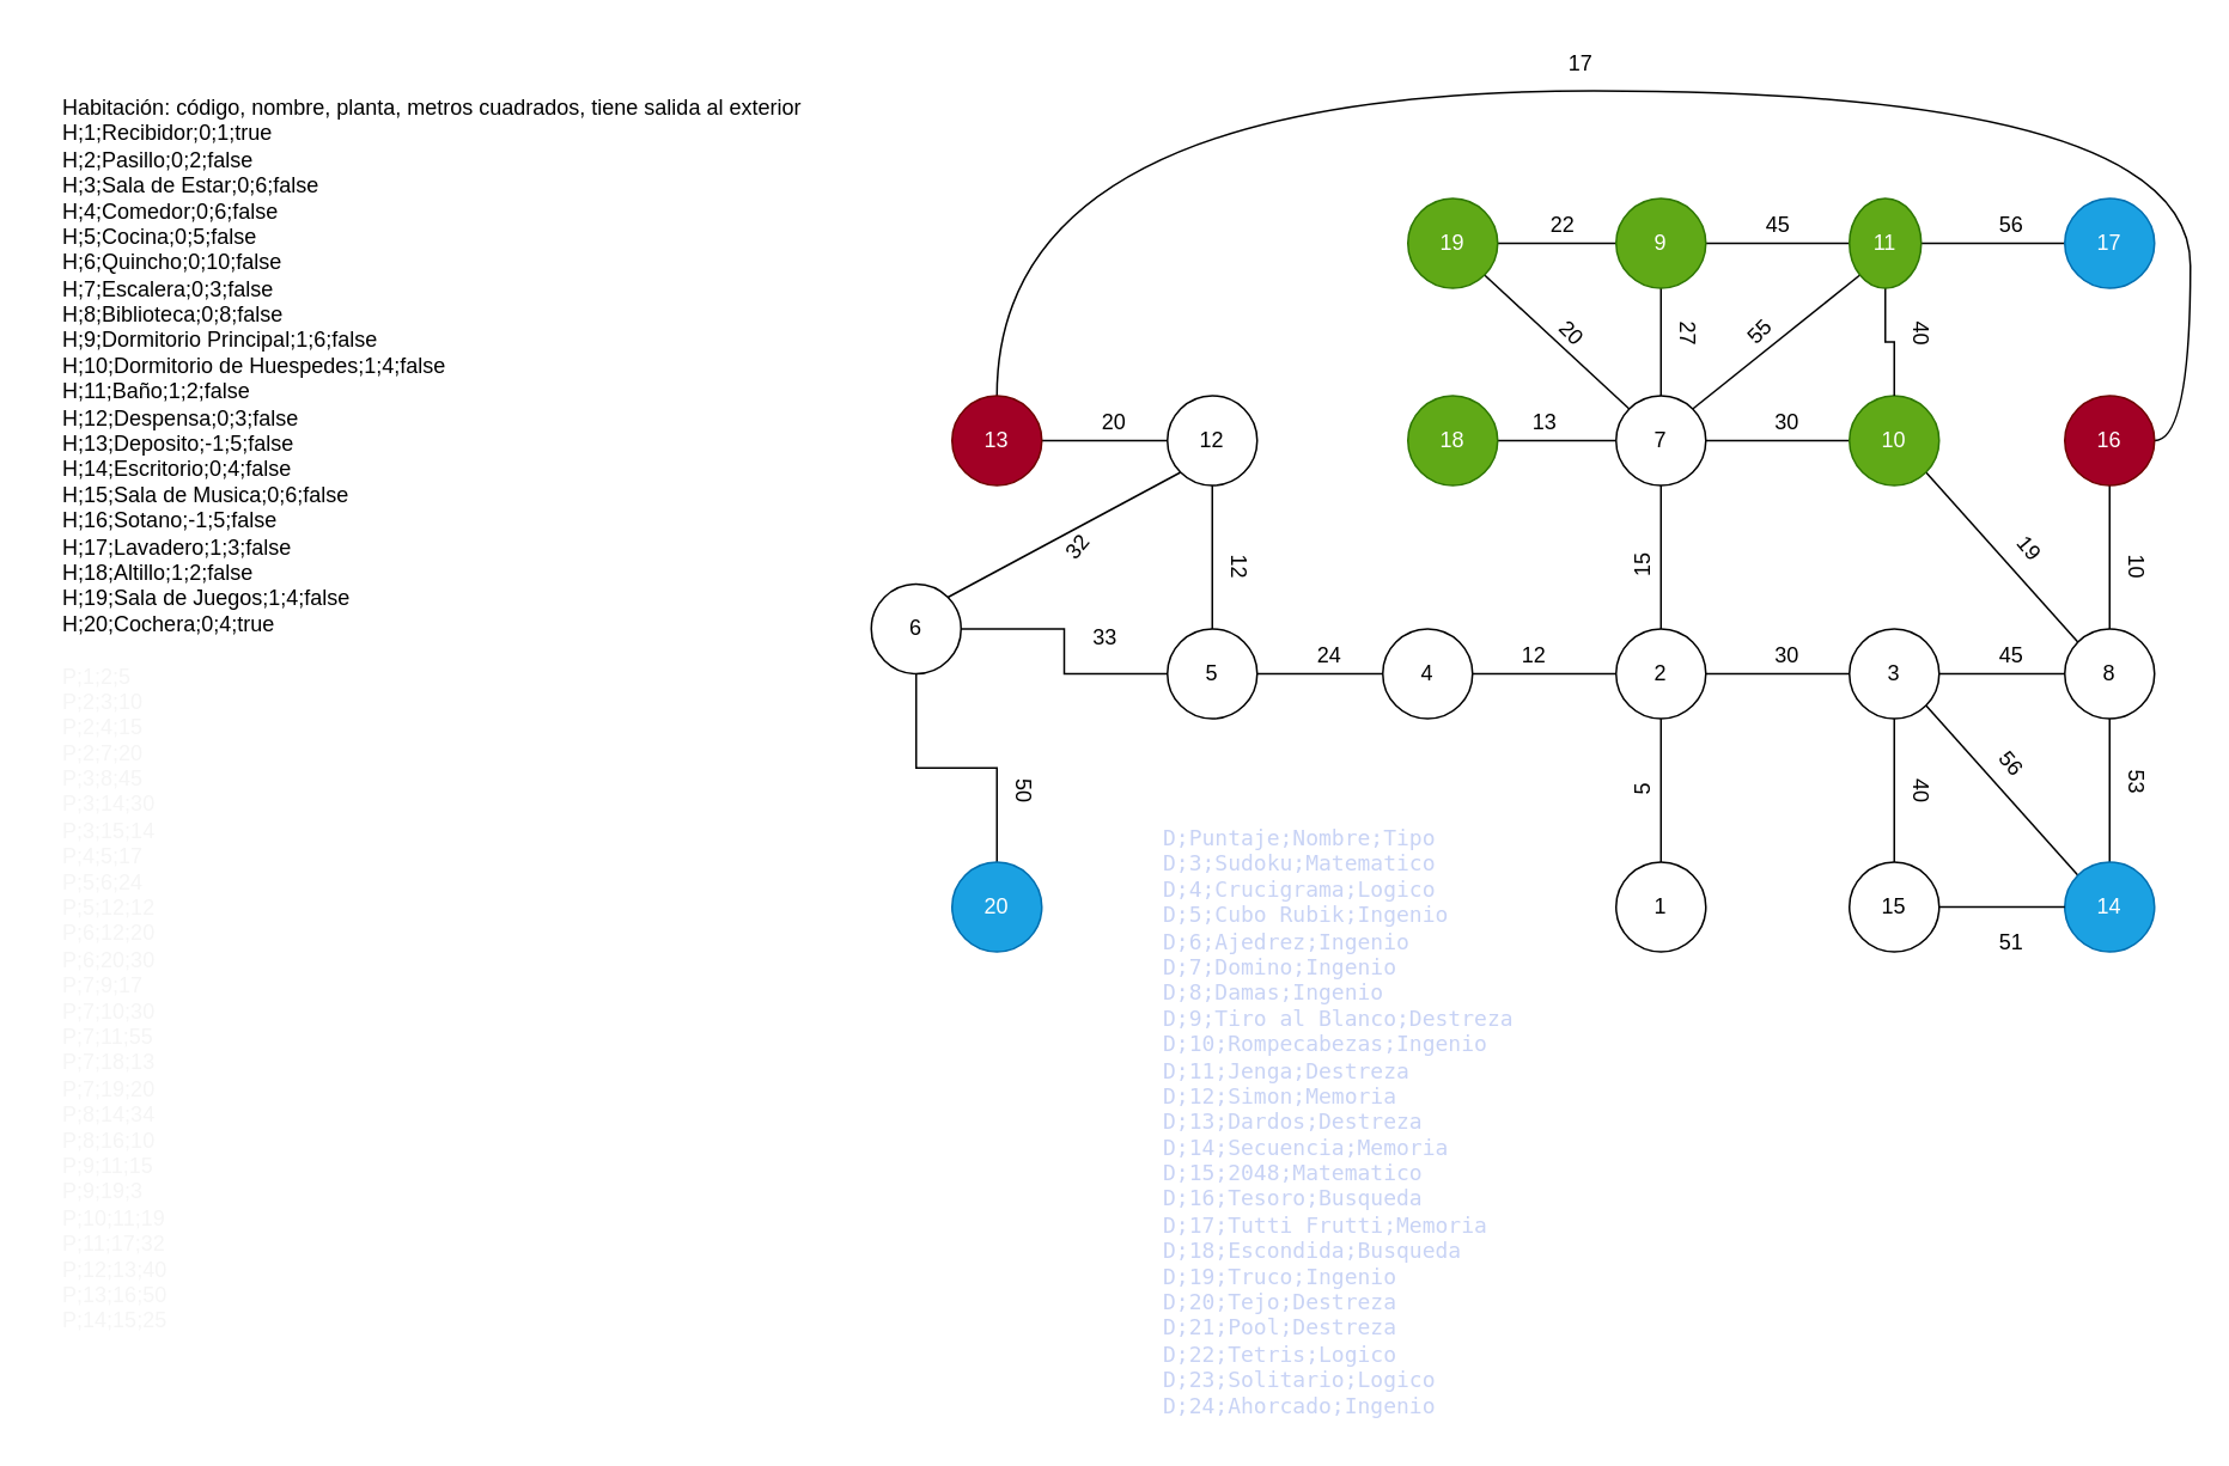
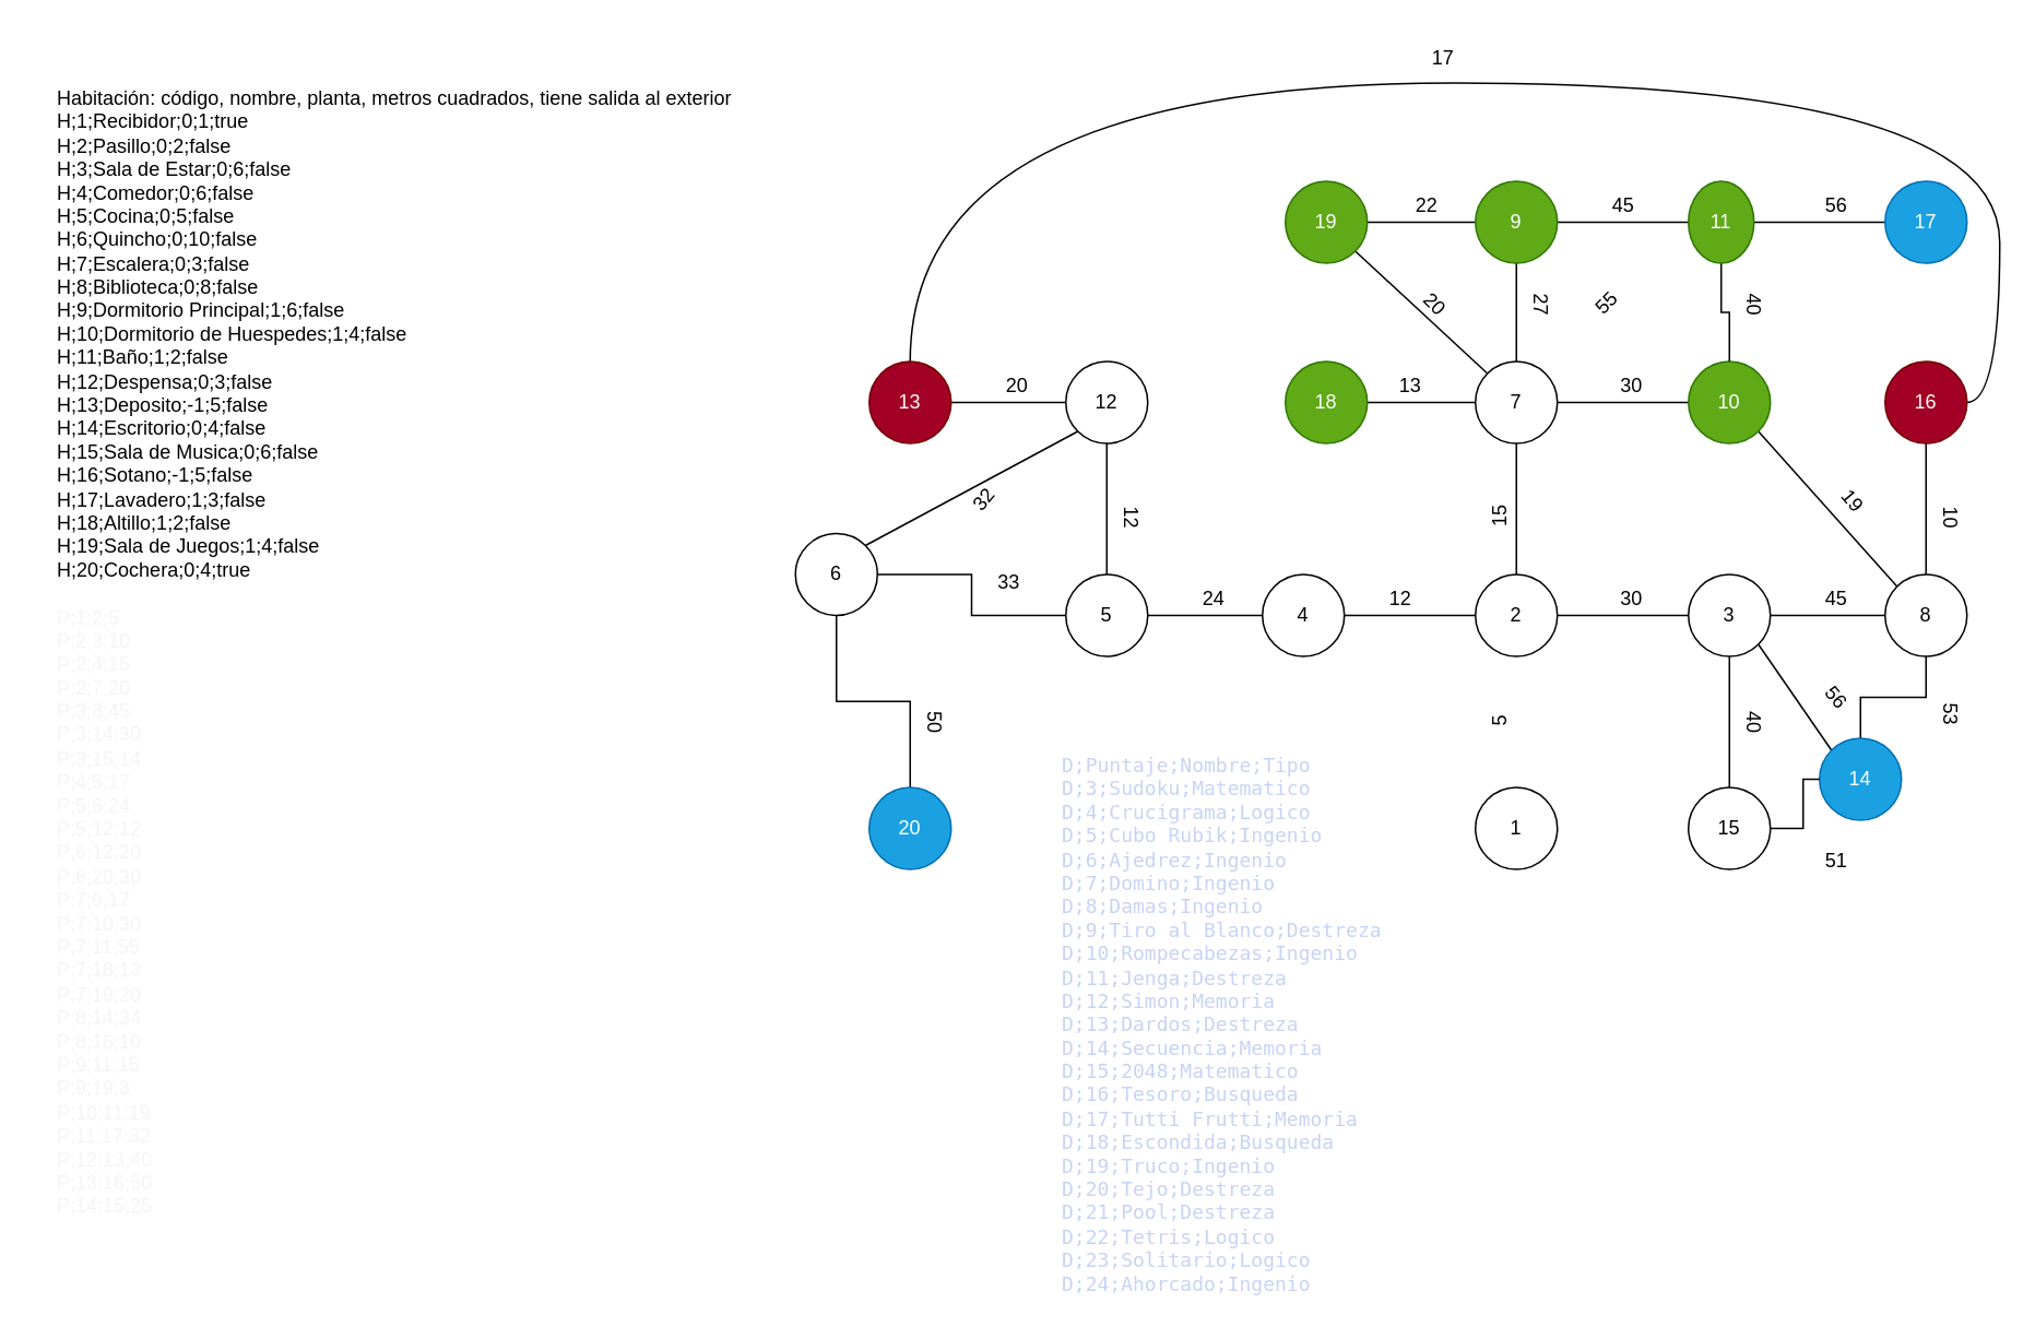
- <mxCell id="25" style="rounded=0;orthogonalLoop=1;jettySize=auto;html=1;exitX=1;exitY=0;exitDx=0;exitDy=0;entryX=0;entryY=1;entryDx=0;entryDy=0;endArrow=none;endFill=0;" parent="1" source="28" target="41" edge="1"><mxGeometry relative="1" as="geometry" /></mxCell>
- <mxCell id="2" style="edgeStyle=orthogonalEdgeStyle;rounded=0;orthogonalLoop=1;jettySize=auto;html=1;entryX=0.5;entryY=1;entryDx=0;entryDy=0;endArrow=none;endFill=0;" parent="1" source="3" target="7" edge="1"><mxGeometry relative="1" as="geometry" /></mxCell>
- <mxCell id="46" value="14" style="ellipse;whiteSpace=wrap;html=1;aspect=fixed;fillColor=#1ba1e2;fontColor=#ffffff;strokeColor=#006EAF;" parent="1" vertex="1"><mxGeometry x="1150" y="480" width="50" height="50" as="geometry" /></mxCell>
+ <mxCell id="46" value="14" style="ellipse;whiteSpace=wrap;html=1;aspect=fixed;fillColor=#1ba1e2;fontColor=#ffffff;strokeColor=#006EAF;" parent="1" vertex="1"><mxGeometry x="1110" y="450" width="50" height="50" as="geometry" /></mxCell>
